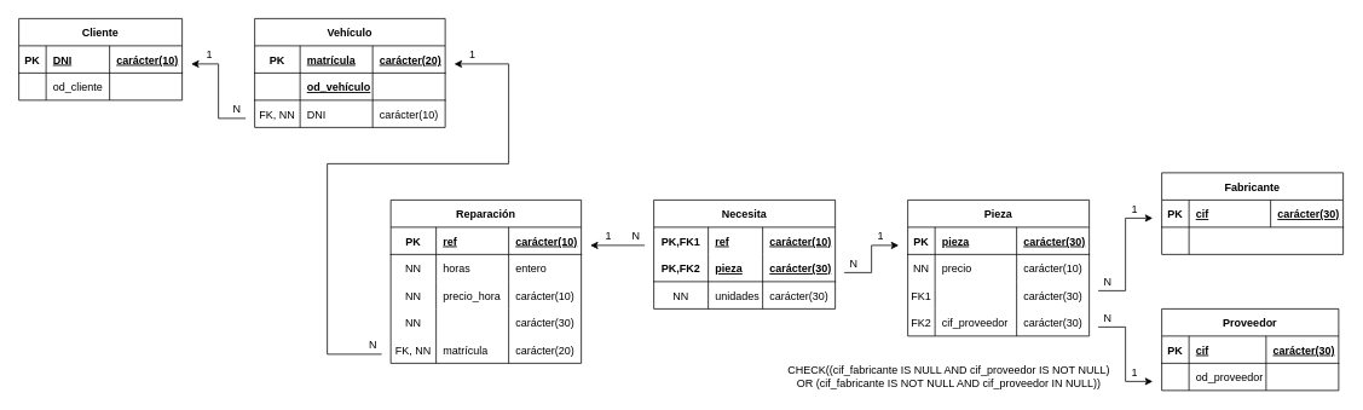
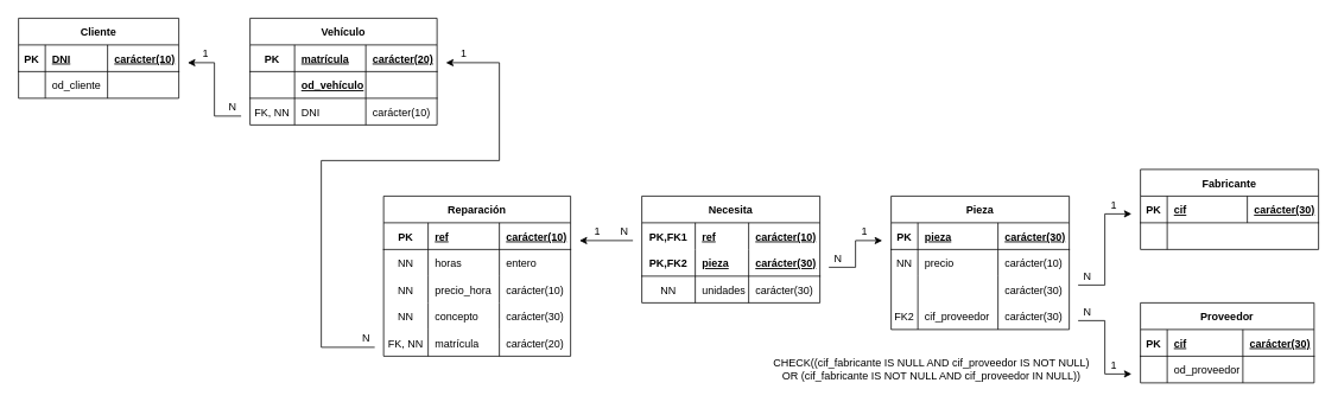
- <mxCell id="55" value="FK1" style="shape=partialRectangle;connectable=0;fillColor=none;top=0;left=0;bottom=0;right=0;editable=1;overflow=hidden;" parent="54" vertex="1"><mxGeometry width="30" height="30" as="geometry"><mxRectangle width="30" height="30" as="alternateBounds" /></mxGeometry></mxCell>
+ <mxCell id="39" value="concepto" style="shape=partialRectangle;connectable=0;fillColor=none;top=0;left=0;bottom=0;right=0;align=left;spacingLeft=6;overflow=hidden;" parent="37" vertex="1"><mxGeometry x="50" width="80" height="30" as="geometry"><mxRectangle width="80" height="30" as="alternateBounds" /></mxGeometry></mxCell>
